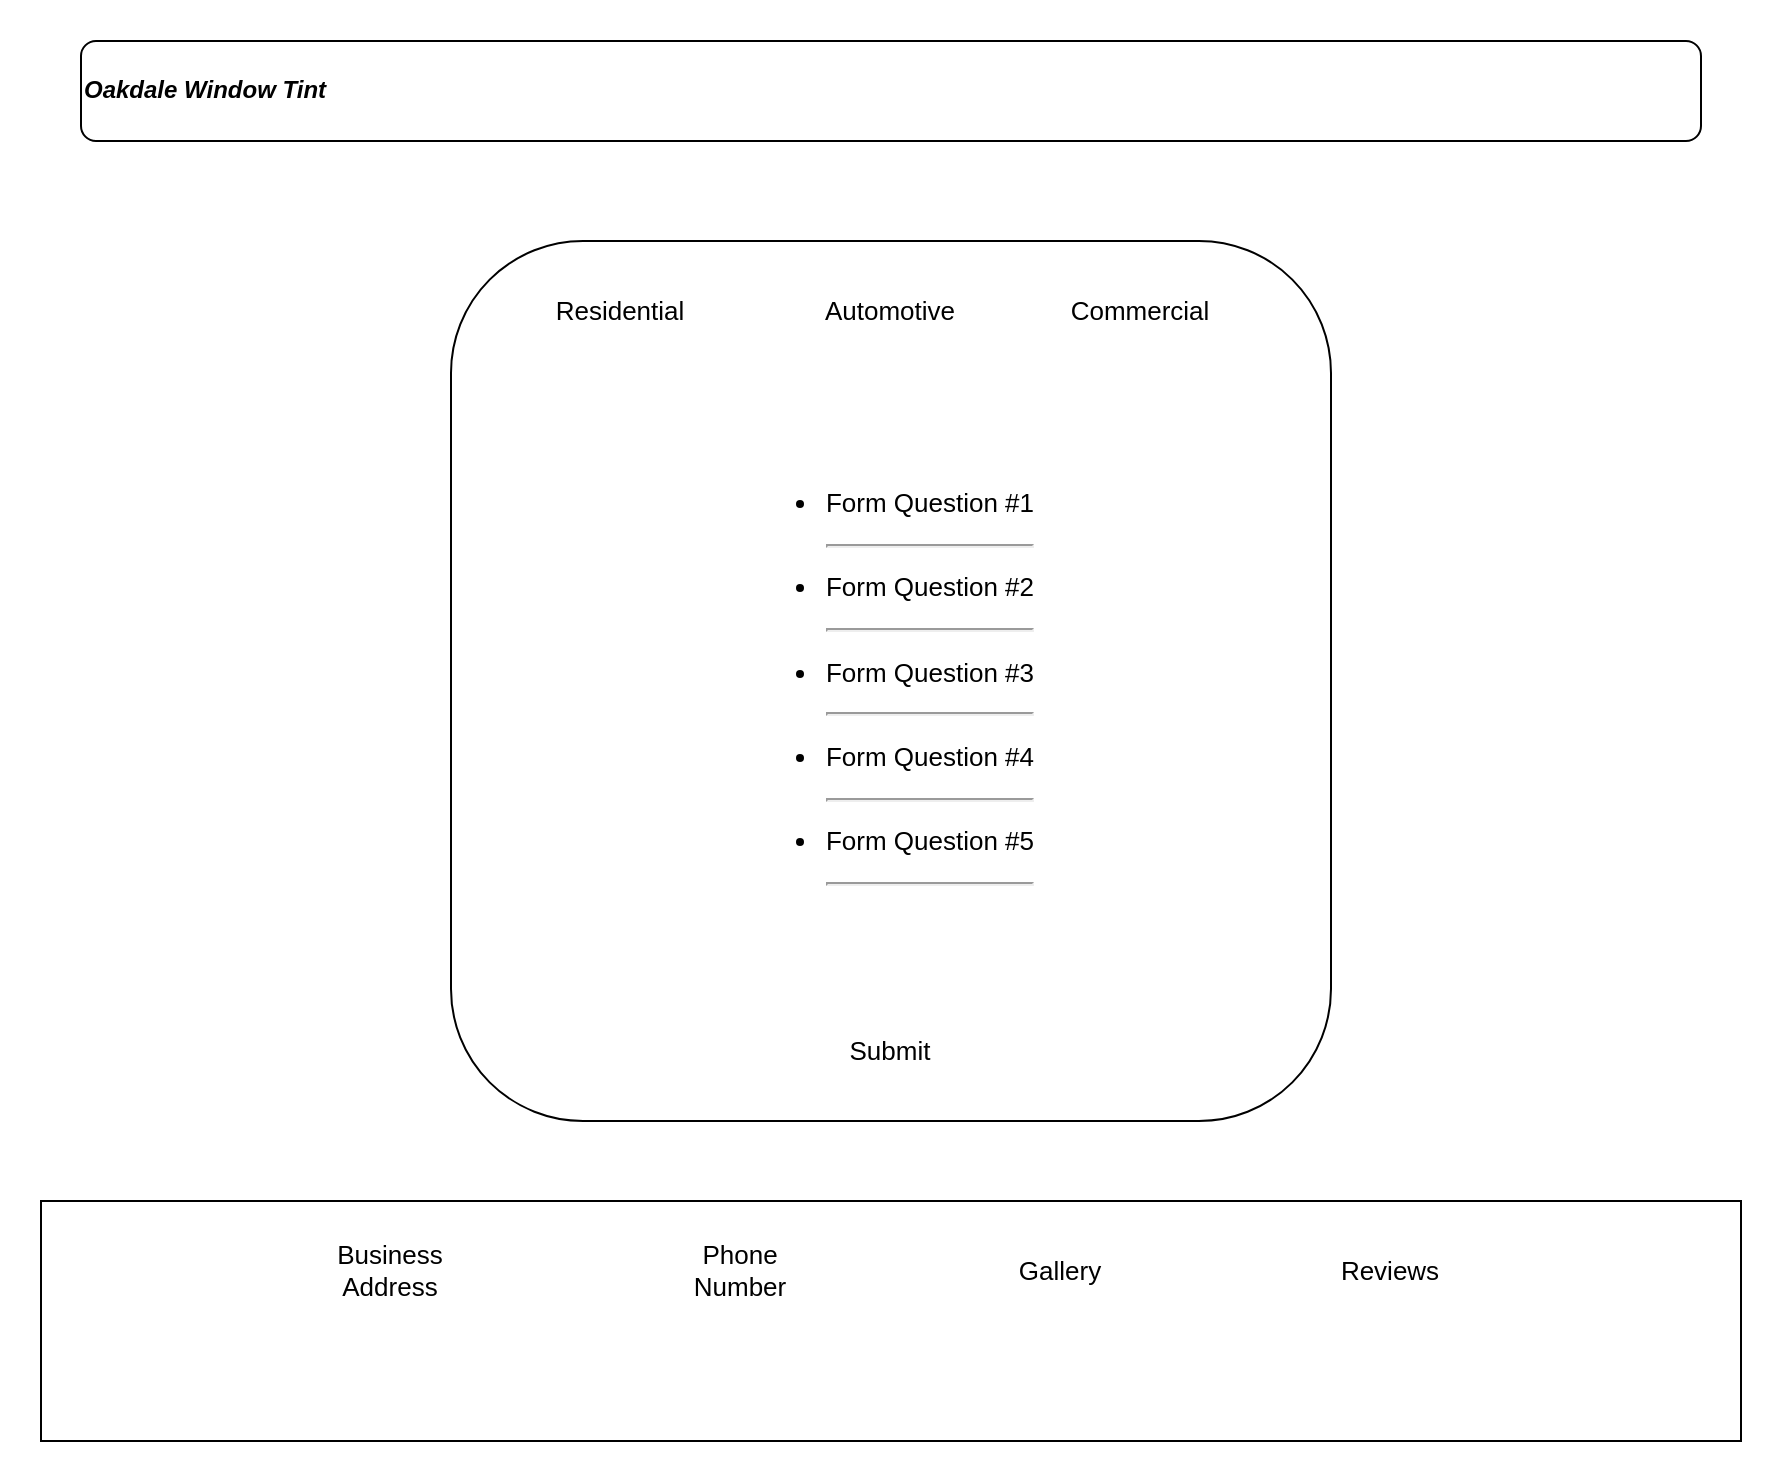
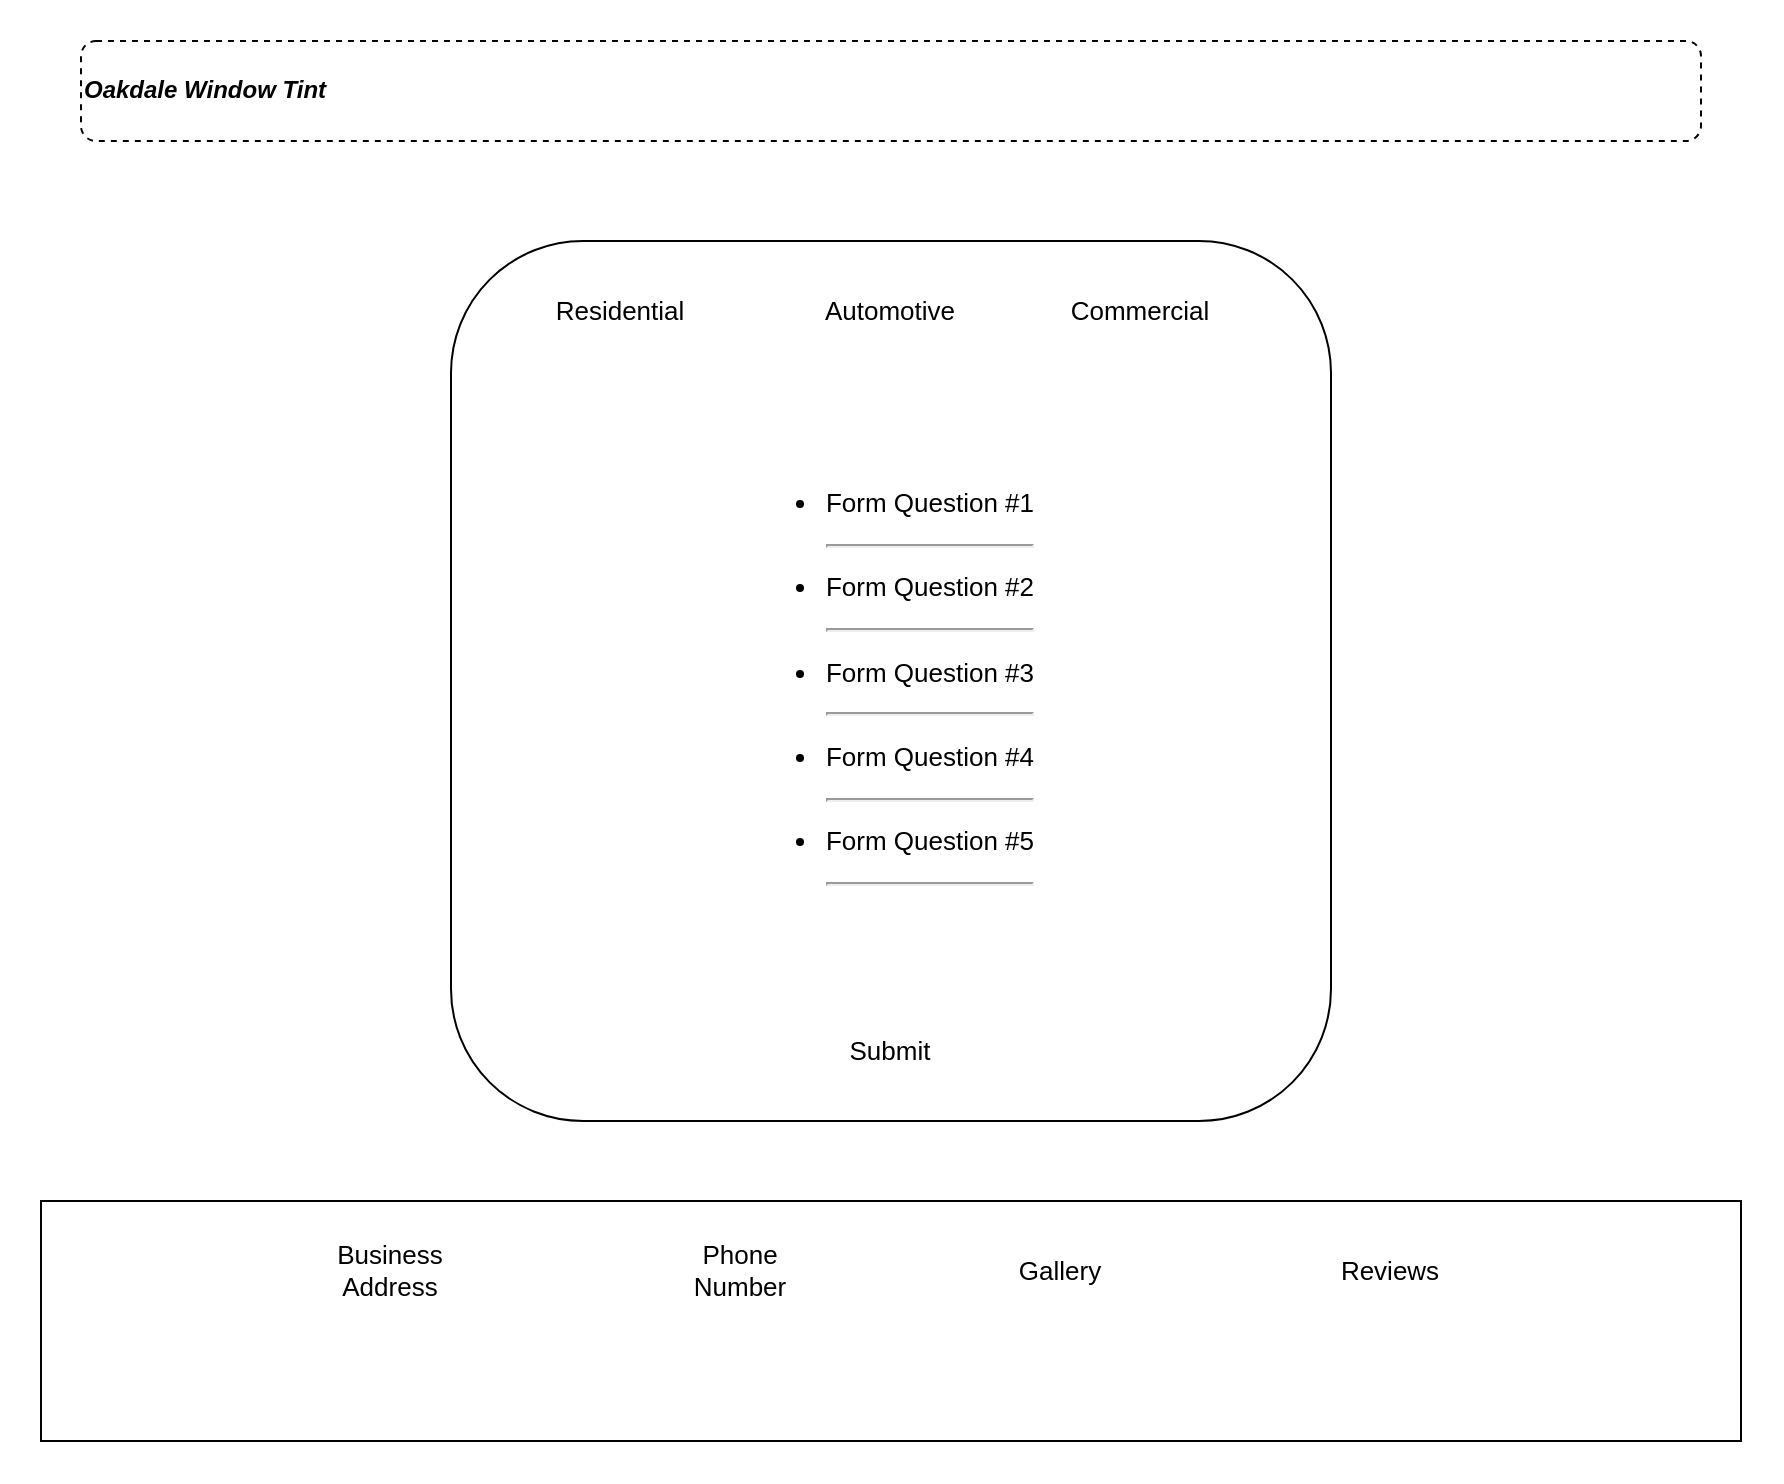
- <mxCell id="2" value="&lt;i&gt;&lt;b&gt;Oakdale Window Tint&lt;/b&gt;&lt;/i&gt;" style="rounded=1;whiteSpace=wrap;html=1;align=left;" vertex="1" parent="1"><mxGeometry x="40" y="20" width="810" height="50" as="geometry" /></mxCell>
+ <mxCell id="2" value="&lt;i&gt;&lt;b&gt;Oakdale Window Tint&lt;/b&gt;&lt;/i&gt;" style="rounded=1;whiteSpace=wrap;html=1;align=left;dashed=1;" vertex="1" parent="1"><mxGeometry x="40" y="20" width="810" height="50" as="geometry" /></mxCell>
